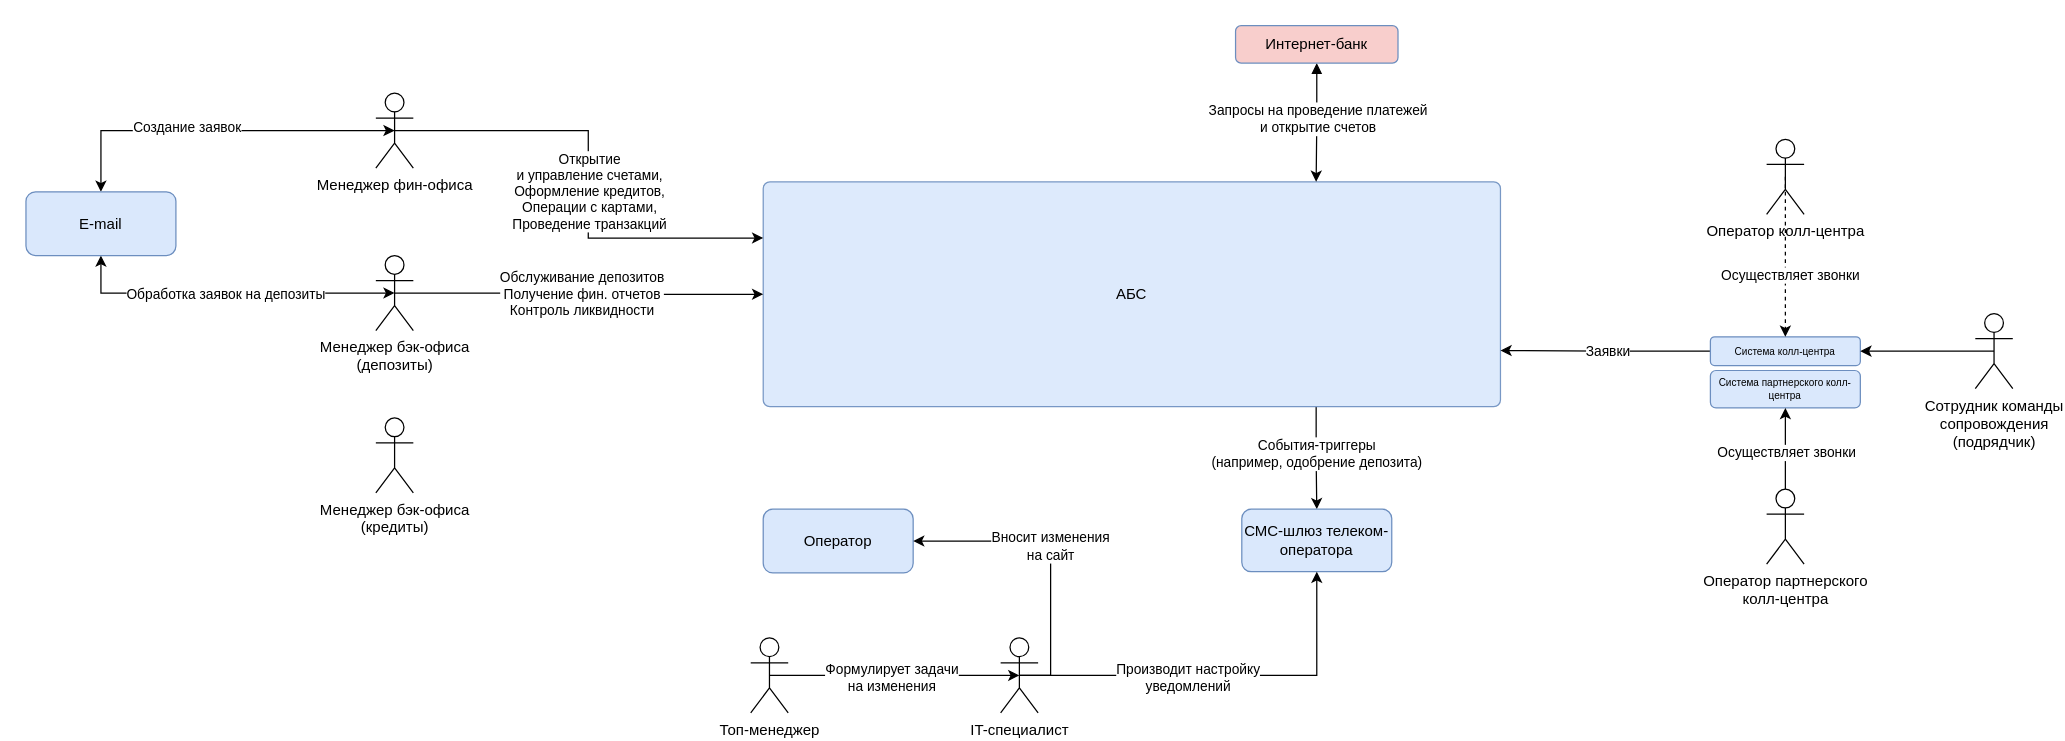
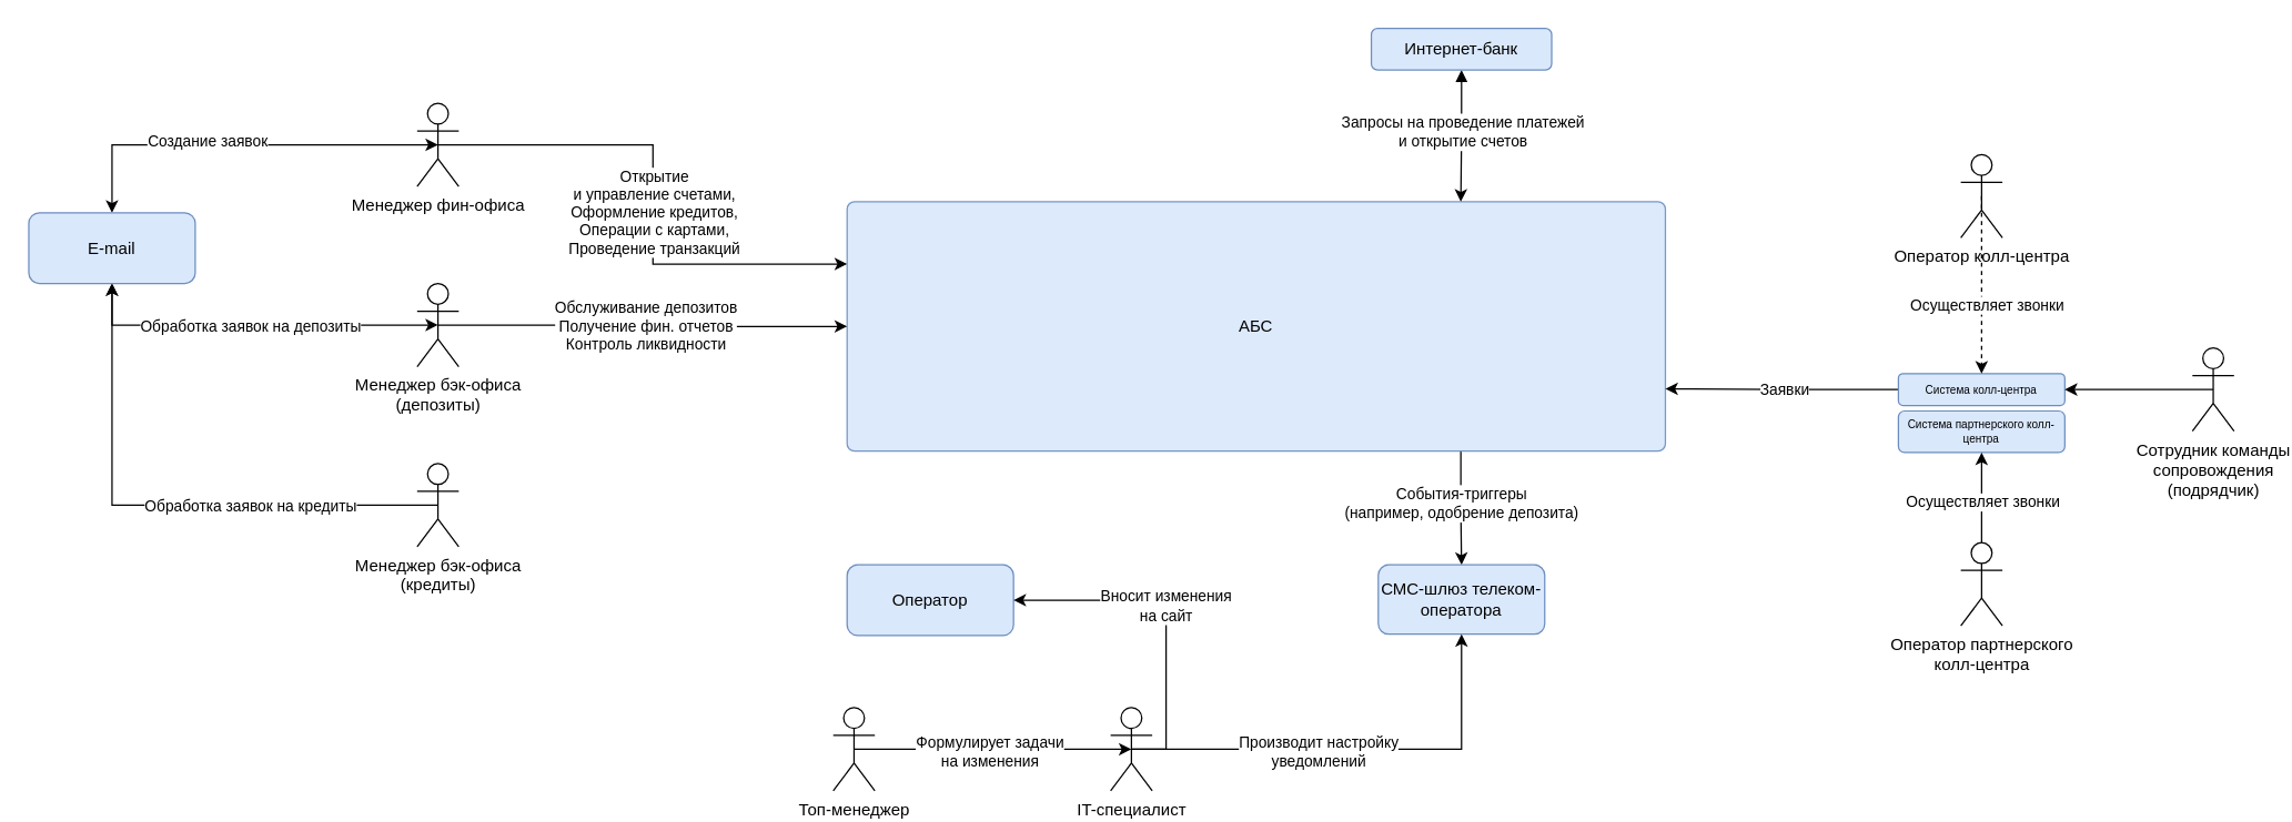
- <mxCell id="13" value="Интернет-банк" style="rounded=1;whiteSpace=wrap;html=1;fillColor=#f8cecc;strokeColor=#6c8ebf;" parent="1" vertex="1"><mxGeometry x="988" y="20" width="130" height="30" as="geometry" /></mxCell>
+ <mxCell id="13" value="Интернет-банк" style="rounded=1;whiteSpace=wrap;html=1;fillColor=#dae8fc;strokeColor=#6c8ebf;" parent="1" vertex="1"><mxGeometry x="988" y="20" width="130" height="30" as="geometry" /></mxCell>
+ <mxCell id="24" style="edgeStyle=orthogonalEdgeStyle;rounded=0;orthogonalLoop=1;jettySize=auto;html=1;exitX=0.5;exitY=0.5;exitDx=0;exitDy=0;exitPerimeter=0;entryX=0.5;entryY=1;entryDx=0;entryDy=0;" parent="1" source="26" target="43" edge="1"><mxGeometry relative="1" as="geometry" /></mxCell>
+ <mxCell id="25" value="Обработка заявок на кредиты" style="edgeLabel;html=1;align=center;verticalAlign=middle;resizable=0;points=[];" parent="24" vertex="1" connectable="0"><mxGeometry x="-0.397" y="3" relative="1" as="geometry"><mxPoint x="-17" y="-3" as="offset" /></mxGeometry></mxCell>
